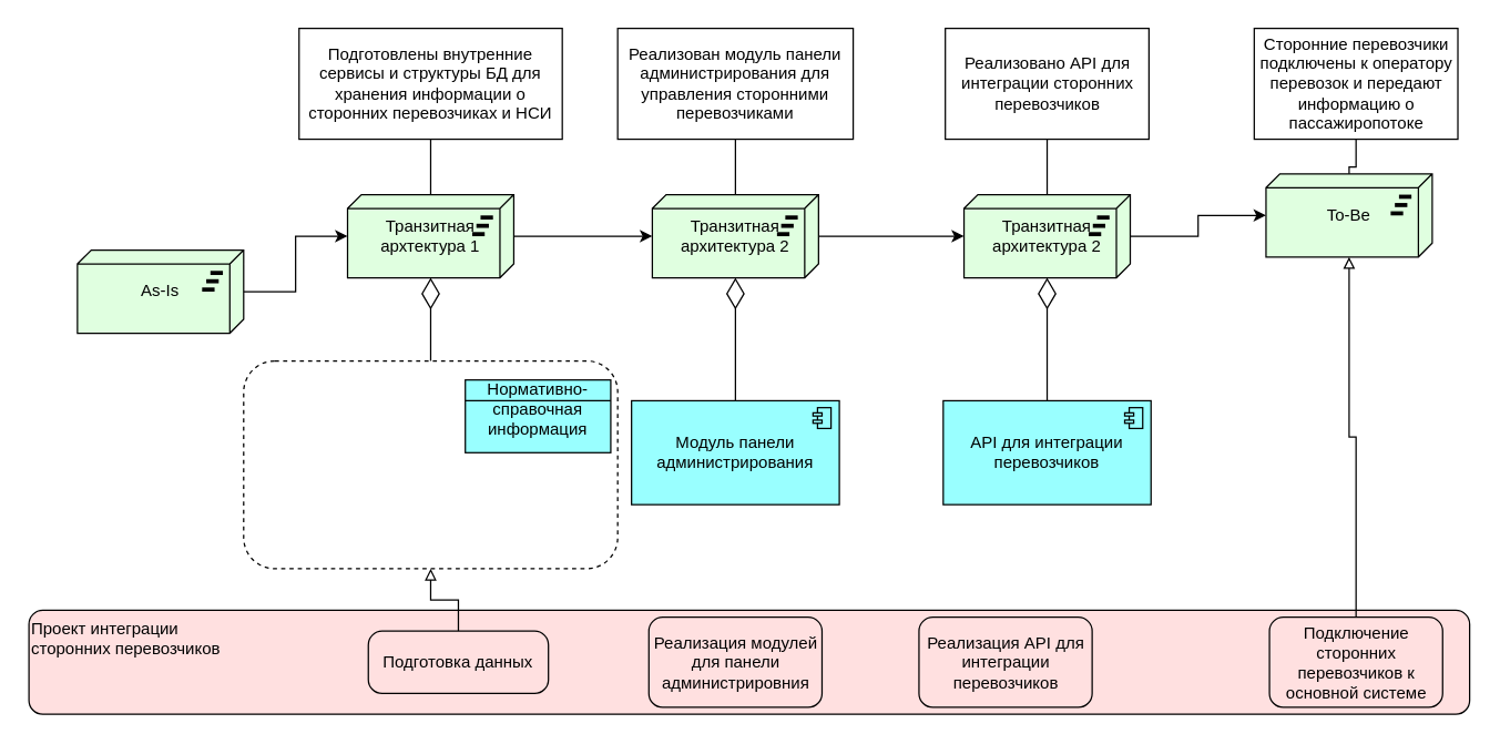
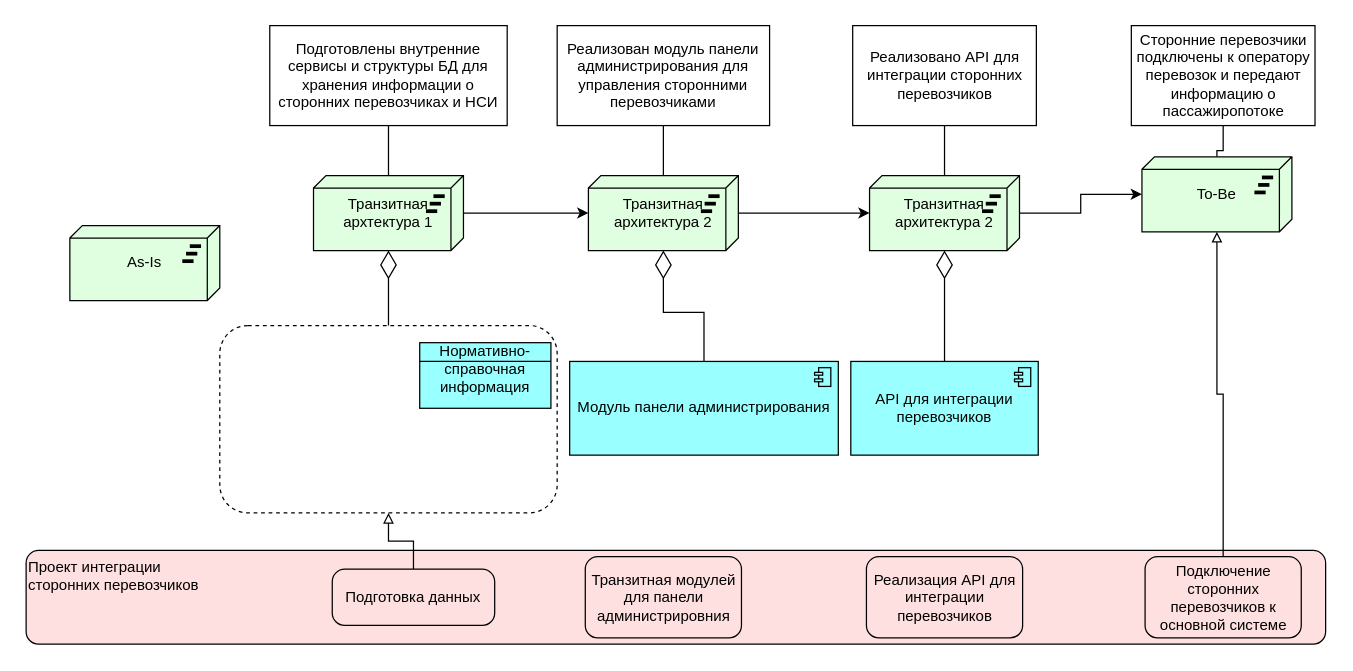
- <mxCell id="3" style="edgeStyle=orthogonalEdgeStyle;rounded=0;orthogonalLoop=1;jettySize=auto;html=1;exitX=1;exitY=0.5;exitDx=0;exitDy=0;exitPerimeter=0;entryX=0;entryY=0.5;entryDx=0;entryDy=0;entryPerimeter=0;" edge="1" parent="1" source="4" target="7"><mxGeometry relative="1" as="geometry" /></mxCell>
- <mxCell id="23" value="Модуль панели администрирования" style="html=1;outlineConnect=0;whiteSpace=wrap;fillColor=#99ffff;shape=mxgraph.archimate3.application;appType=comp;archiType=square;" vertex="1" parent="1"><mxGeometry x="455" y="288.75" width="150" height="75" as="geometry" /></mxCell>
+ <mxCell id="23" value="Модуль панели администрирования" style="html=1;outlineConnect=0;whiteSpace=wrap;fillColor=#99ffff;shape=mxgraph.archimate3.application;appType=comp;archiType=square;" vertex="1" parent="1"><mxGeometry x="455" y="288.75" width="215" height="75" as="geometry" /></mxCell>
- <mxCell id="29" value="Реализация модулей для панели администрировния" style="html=1;outlineConnect=0;whiteSpace=wrap;fillColor=#FFE0E0;shape=mxgraph.archimate3.application;archiType=rounded;" vertex="1" parent="1"><mxGeometry x="467.5" y="445" width="125" height="65" as="geometry" /></mxCell>
+ <mxCell id="29" value="Транзитная модулей для панели администрировния" style="html=1;outlineConnect=0;whiteSpace=wrap;fillColor=#FFE0E0;shape=mxgraph.archimate3.application;archiType=rounded;" vertex="1" parent="1"><mxGeometry x="467.5" y="445" width="125" height="65" as="geometry" /></mxCell>
- <mxCell id="30" value="Реализация API для интеграции перевозчиков" style="html=1;outlineConnect=0;whiteSpace=wrap;fillColor=#FFE0E0;shape=mxgraph.archimate3.application;archiType=rounded;" vertex="1" parent="1"><mxGeometry x="662.5" y="445" width="125" height="65" as="geometry" /></mxCell>
+ <mxCell id="30" value="Реализация API для интеграции перевозчиков" style="html=1;outlineConnect=0;whiteSpace=wrap;fillColor=#FFE0E0;shape=mxgraph.archimate3.application;archiType=rounded;" vertex="1" parent="1"><mxGeometry x="692.5" y="445" width="125" height="65" as="geometry" /></mxCell>
